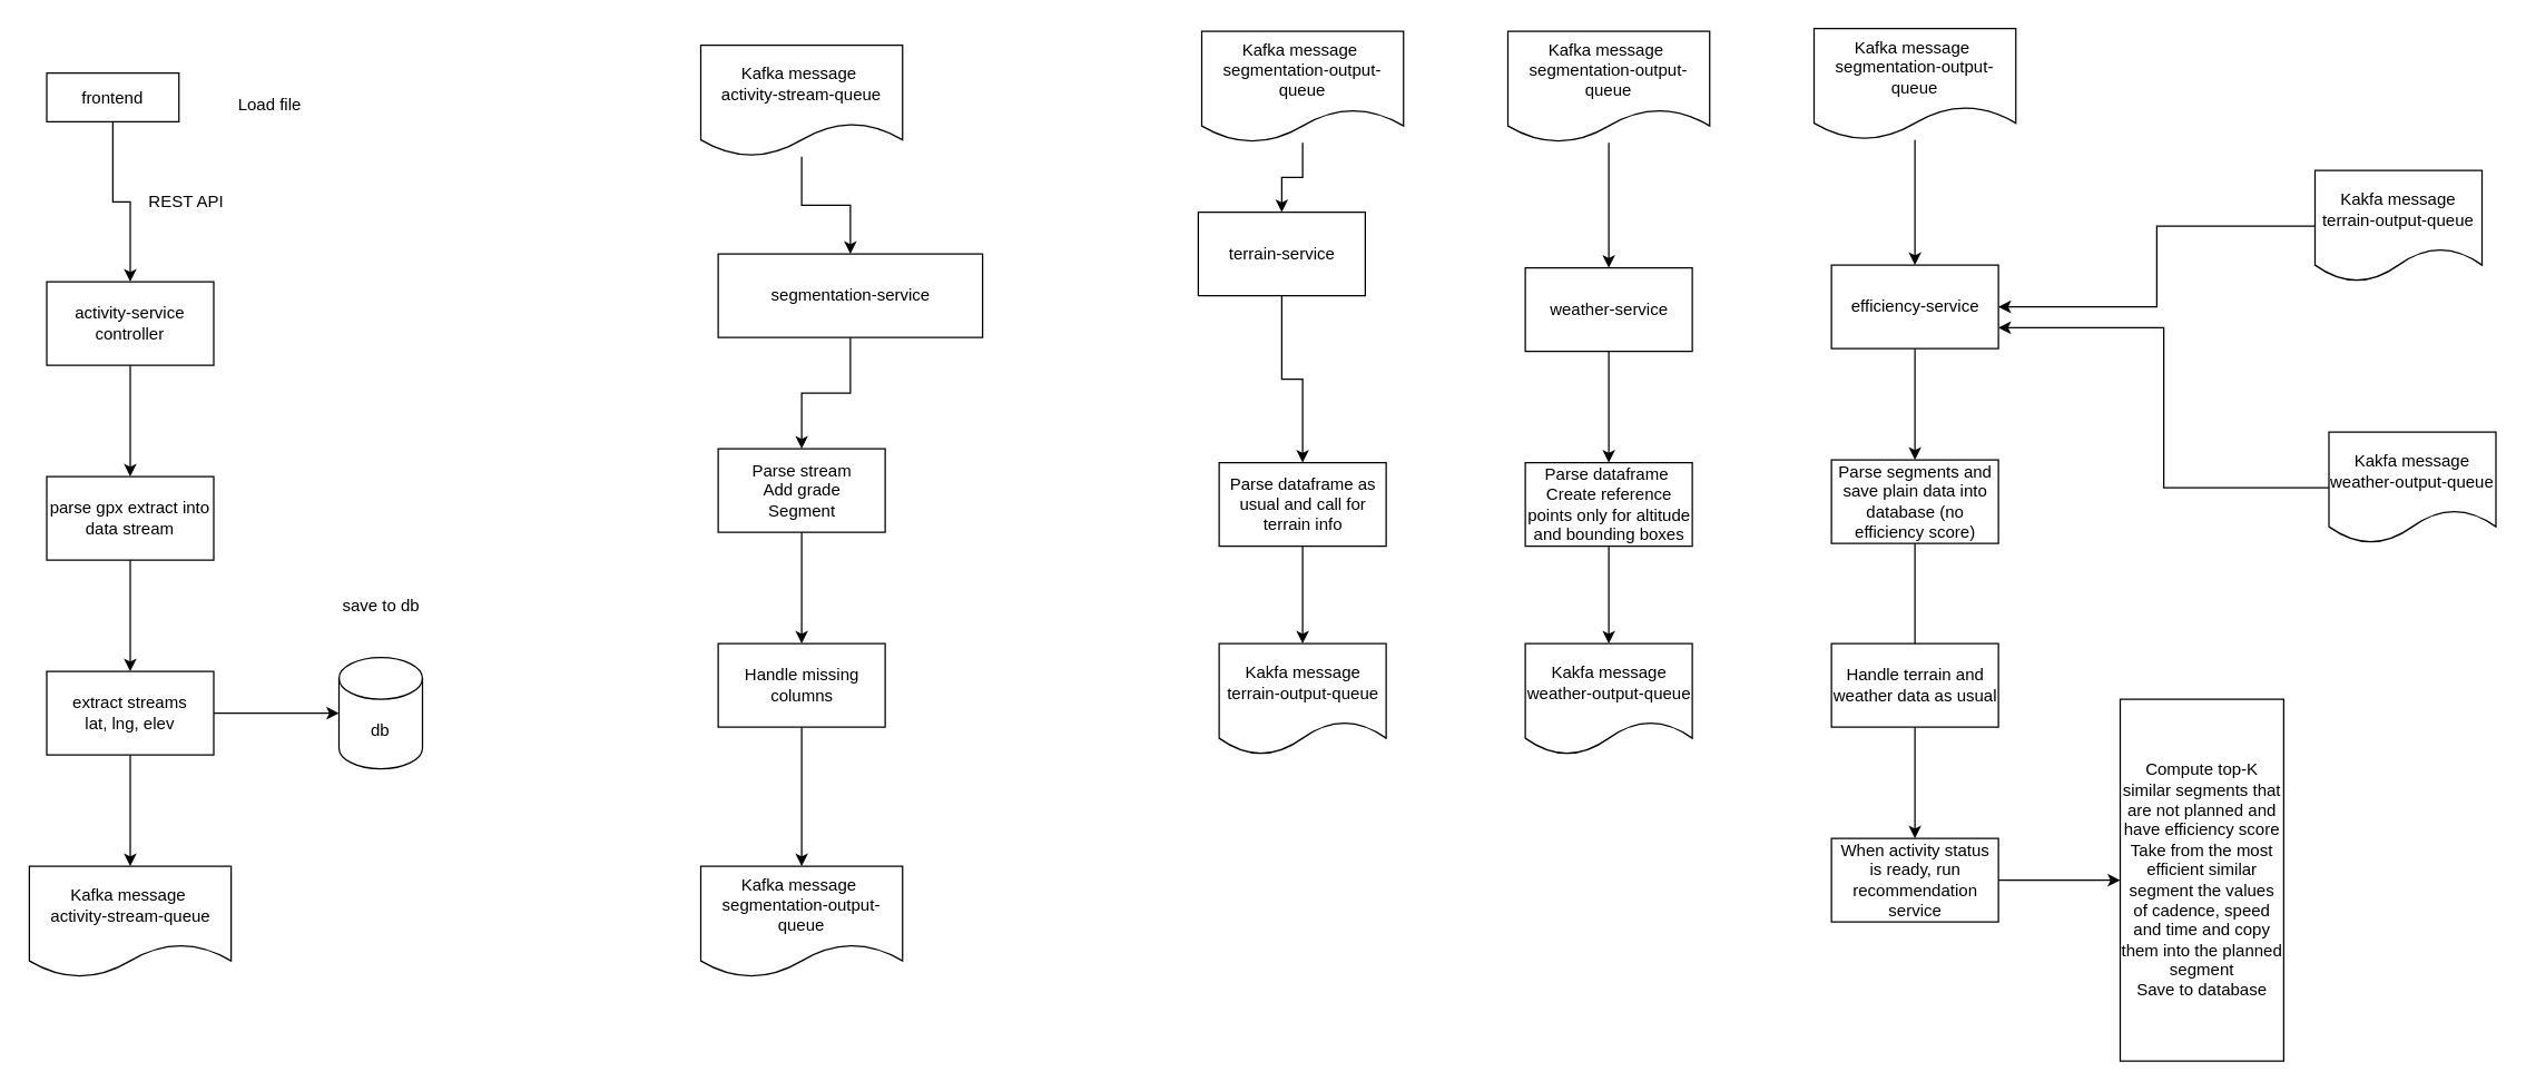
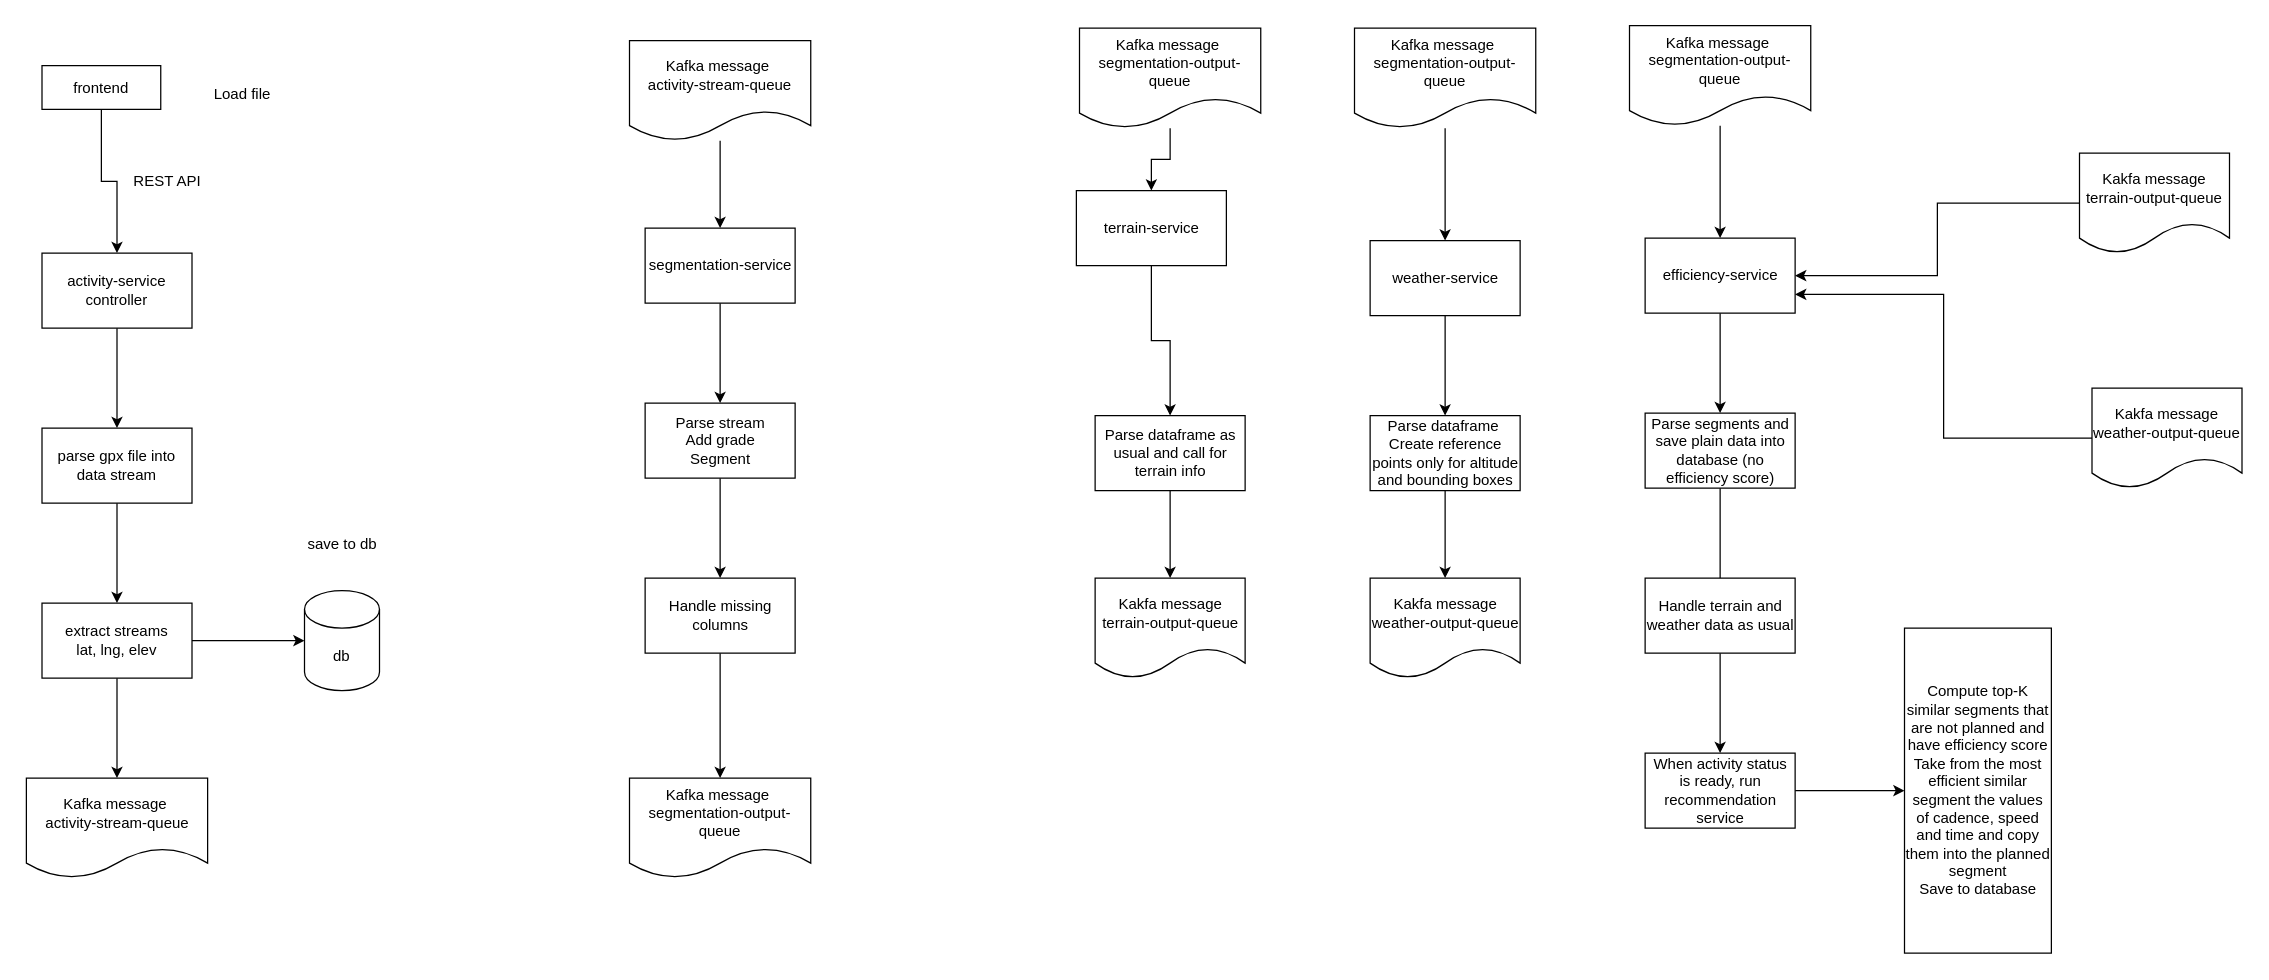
- <mxCell id="17" value="segmentation-service" style="whiteSpace=wrap;html=1;" parent="1" vertex="1"><mxGeometry x="515.5" y="182" width="190" height="60" as="geometry" /></mxCell>
+ <mxCell id="17" value="segmentation-service" style="whiteSpace=wrap;html=1;" parent="1" vertex="1"><mxGeometry x="515.5" y="182" width="120" height="60" as="geometry" /></mxCell>
- <mxCell id="11" value="parse gpx extract into data stream" style="rounded=0;whiteSpace=wrap;html=1;" parent="1" vertex="1"><mxGeometry x="33" y="342" width="120" height="60" as="geometry" /></mxCell>
+ <mxCell id="11" value="parse gpx file into data stream" style="rounded=0;whiteSpace=wrap;html=1;" parent="1" vertex="1"><mxGeometry x="33" y="342" width="120" height="60" as="geometry" /></mxCell>
